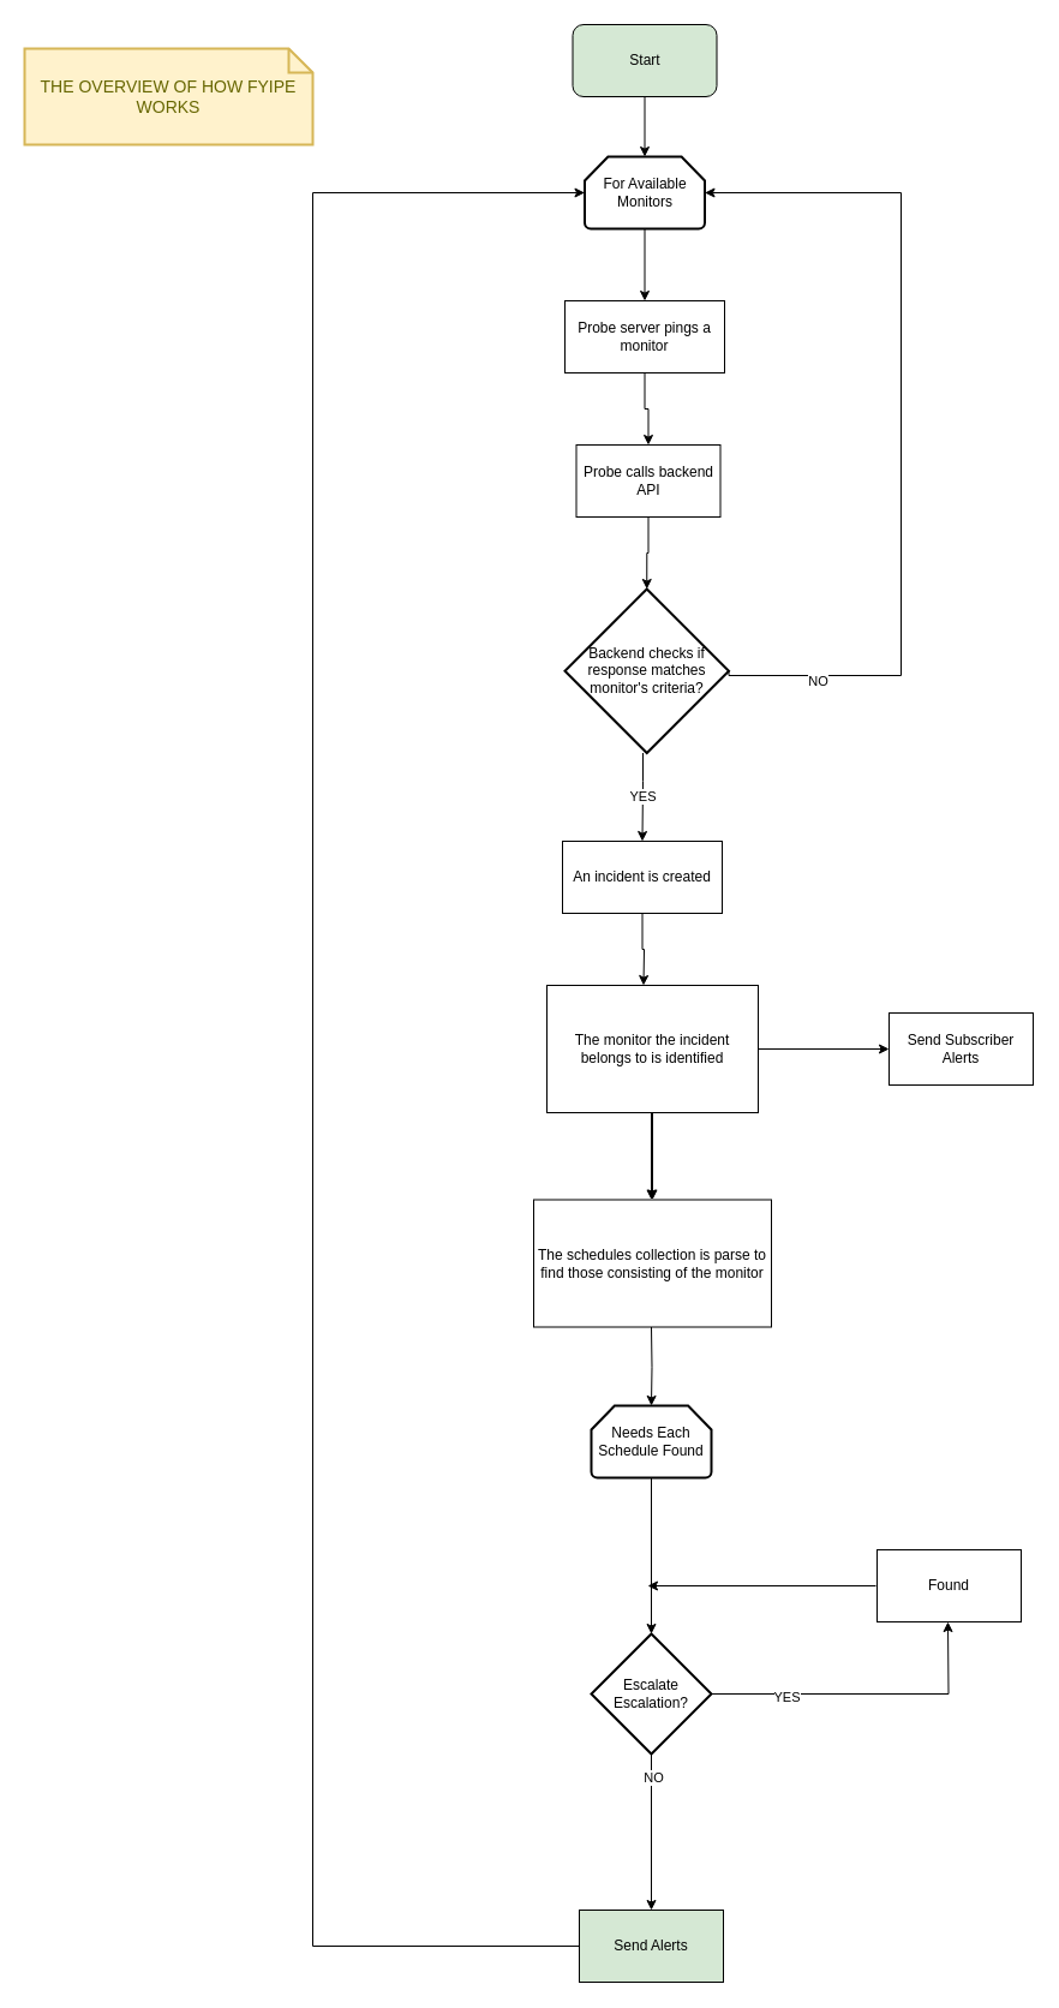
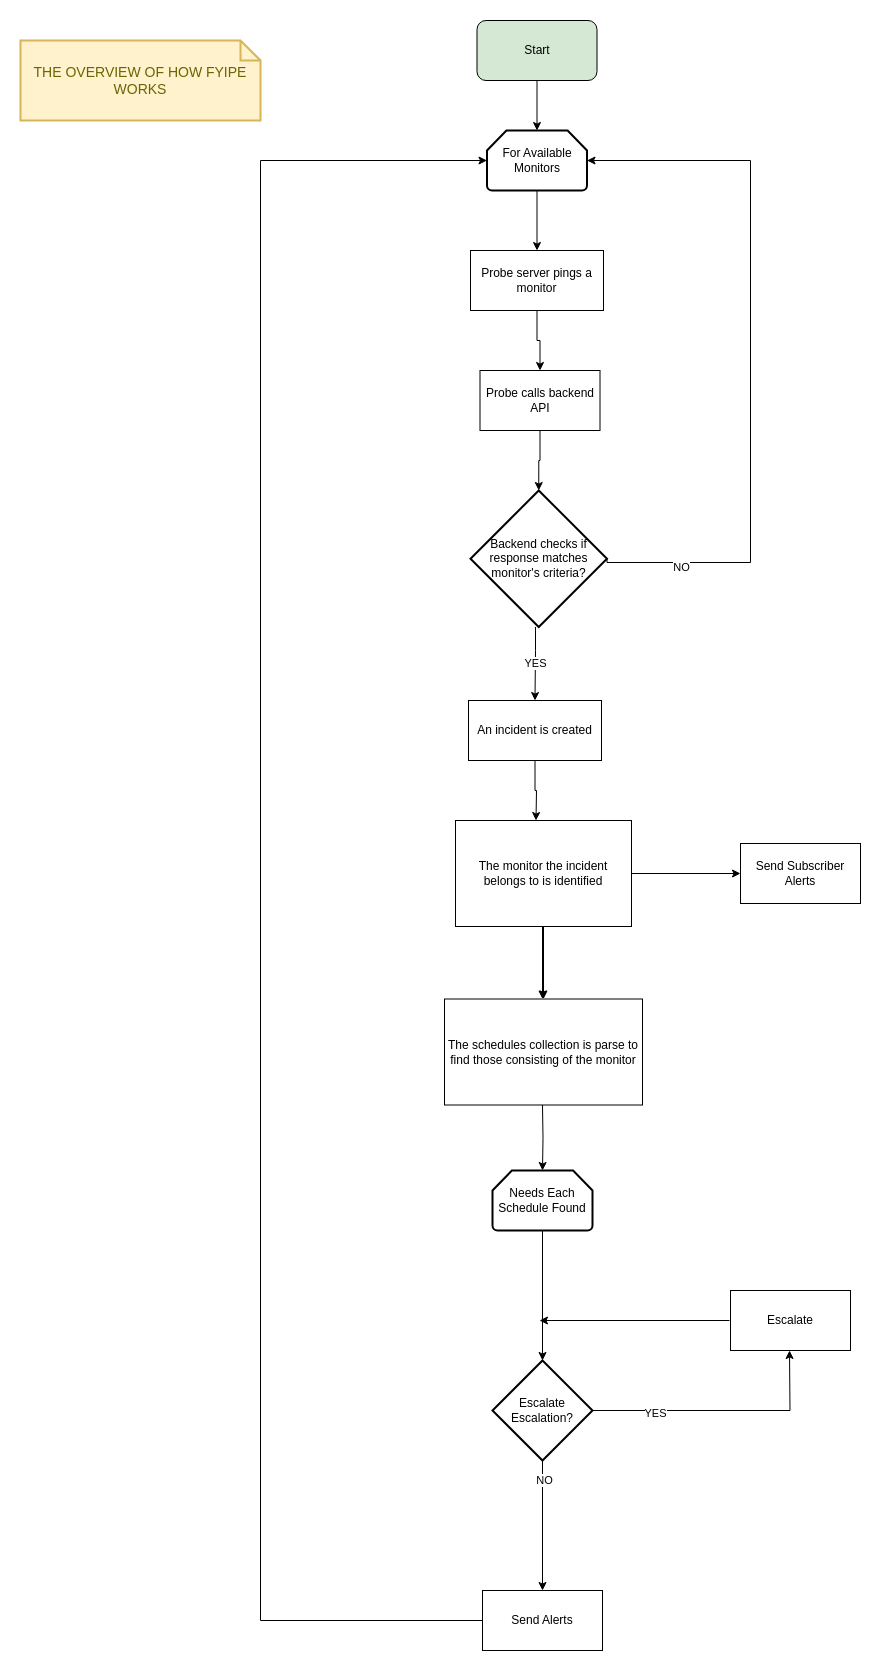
- <mxCell id="17" value="Found" style="rounded=0;whiteSpace=wrap;html=1;" vertex="1" parent="1"><mxGeometry x="730" y="1290" width="120" height="60" as="geometry" /></mxCell>
+ <mxCell id="17" value="Escalate" style="rounded=0;whiteSpace=wrap;html=1;" vertex="1" parent="1"><mxGeometry x="730" y="1290" width="120" height="60" as="geometry" /></mxCell>
- <mxCell id="19" value="Send Alerts" style="rounded=0;whiteSpace=wrap;html=1;fillColor=#d5e8d4;" vertex="1" parent="1"><mxGeometry x="482" y="1590" width="120" height="60" as="geometry" /></mxCell>
+ <mxCell id="19" value="Send Alerts" style="rounded=0;whiteSpace=wrap;html=1;" vertex="1" parent="1"><mxGeometry x="482" y="1590" width="120" height="60" as="geometry" /></mxCell>
